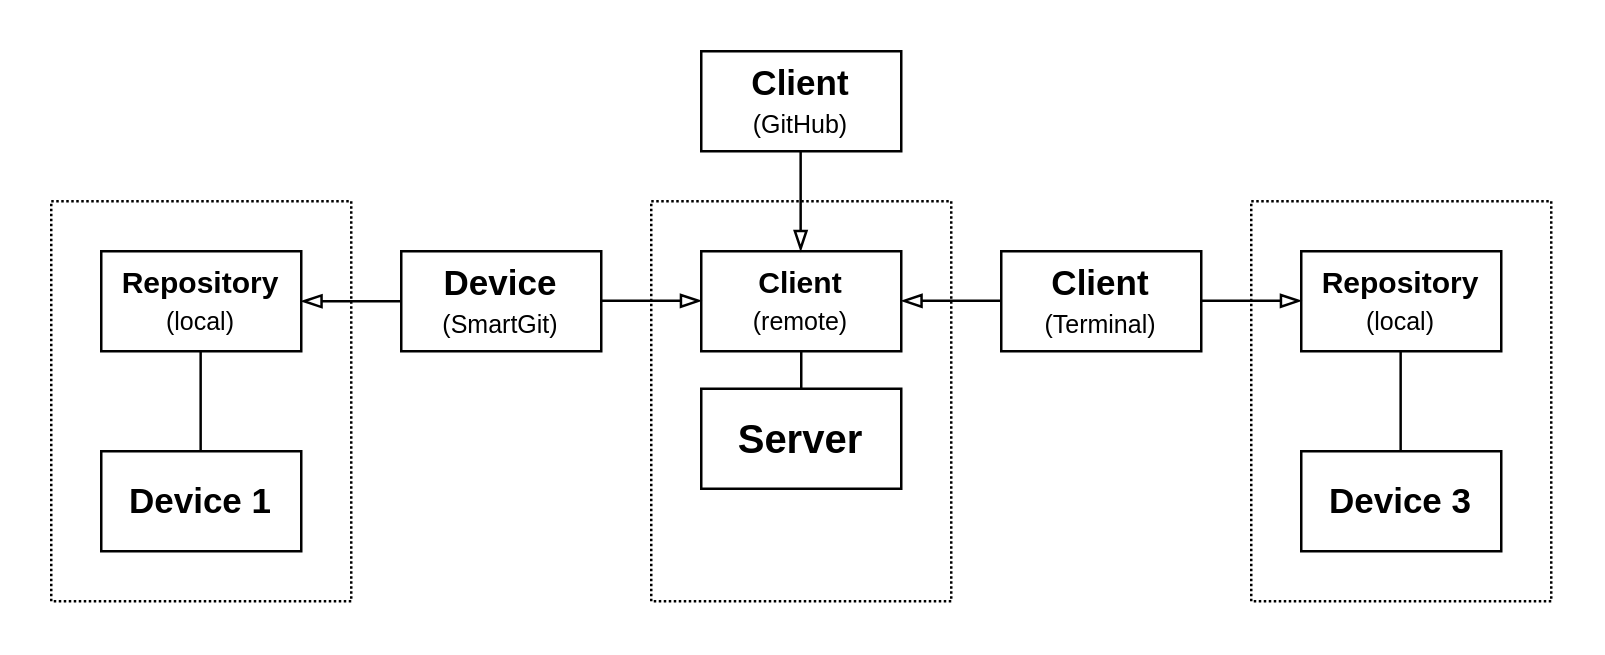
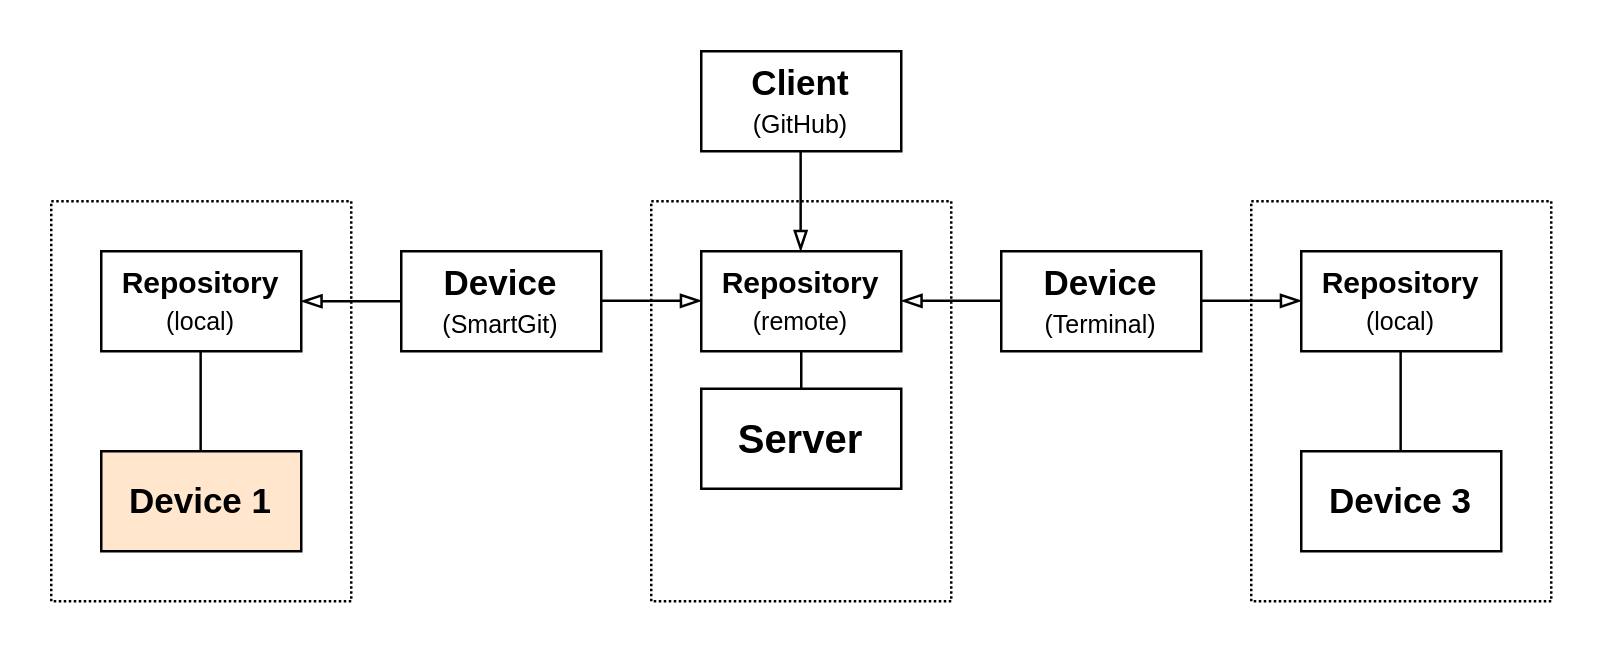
- <mxCell id="20" value="&lt;b style=&quot;background-color: transparent; color: light-dark(rgb(0, 0, 0), rgb(255, 255, 255));&quot;&gt;Client&lt;/b&gt;&lt;div&gt;&lt;span style=&quot;background-color: transparent; color: light-dark(rgb(0, 0, 0), rgb(255, 255, 255));&quot;&gt;&lt;font style=&quot;font-size: 10px;&quot;&gt;(remote)&lt;/font&gt;&lt;/span&gt;&lt;/div&gt;" style="rounded=0;whiteSpace=wrap;html=1;fillColor=none;" parent="1" vertex="1"><mxGeometry x="280" y="100" width="80" height="40" as="geometry" /></mxCell>
+ <mxCell id="20" value="&lt;b style=&quot;background-color: transparent; color: light-dark(rgb(0, 0, 0), rgb(255, 255, 255));&quot;&gt;Repository&lt;/b&gt;&lt;div&gt;&lt;span style=&quot;background-color: transparent; color: light-dark(rgb(0, 0, 0), rgb(255, 255, 255));&quot;&gt;&lt;font style=&quot;font-size: 10px;&quot;&gt;(remote)&lt;/font&gt;&lt;/span&gt;&lt;/div&gt;" style="rounded=0;whiteSpace=wrap;html=1;fillColor=none;" parent="1" vertex="1"><mxGeometry x="280" y="100" width="80" height="40" as="geometry" /></mxCell>
- <mxCell id="16" value="&lt;font face=&quot;Helvetica&quot;&gt;&lt;b style=&quot;&quot;&gt;&lt;font style=&quot;font-size: 14px;&quot;&gt;Client&lt;/font&gt;&lt;/b&gt;&lt;/font&gt;&lt;div&gt;&lt;span style=&quot;font-size: 10px; background-color: transparent; color: light-dark(rgb(0, 0, 0), rgb(255, 255, 255));&quot;&gt;(Terminal)&lt;/span&gt;&lt;/div&gt;" style="rounded=0;whiteSpace=wrap;html=1;" parent="1" vertex="1"><mxGeometry x="400" y="100" width="80" height="40" as="geometry" /></mxCell>
+ <mxCell id="16" value="&lt;font face=&quot;Helvetica&quot;&gt;&lt;b style=&quot;&quot;&gt;&lt;font style=&quot;font-size: 14px;&quot;&gt;Device&lt;/font&gt;&lt;/b&gt;&lt;/font&gt;&lt;div&gt;&lt;span style=&quot;font-size: 10px; background-color: transparent; color: light-dark(rgb(0, 0, 0), rgb(255, 255, 255));&quot;&gt;(Terminal)&lt;/span&gt;&lt;/div&gt;" style="rounded=0;whiteSpace=wrap;html=1;" parent="1" vertex="1"><mxGeometry x="400" y="100" width="80" height="40" as="geometry" /></mxCell>
- <mxCell id="4" value="&lt;font face=&quot;Helvetica&quot; style=&quot;font-size: 14px;&quot;&gt;&lt;b style=&quot;&quot;&gt;Device 1&lt;/b&gt;&lt;/font&gt;" style="rounded=0;whiteSpace=wrap;html=1;" parent="1" vertex="1"><mxGeometry x="40" y="180" width="80" height="40" as="geometry" /></mxCell>
+ <mxCell id="4" value="&lt;font face=&quot;Helvetica&quot; style=&quot;font-size: 14px;&quot;&gt;&lt;b style=&quot;&quot;&gt;Device 1&lt;/b&gt;&lt;/font&gt;" style="rounded=0;whiteSpace=wrap;html=1;fillColor=#ffe6cc;" parent="1" vertex="1"><mxGeometry x="40" y="180" width="80" height="40" as="geometry" /></mxCell>
